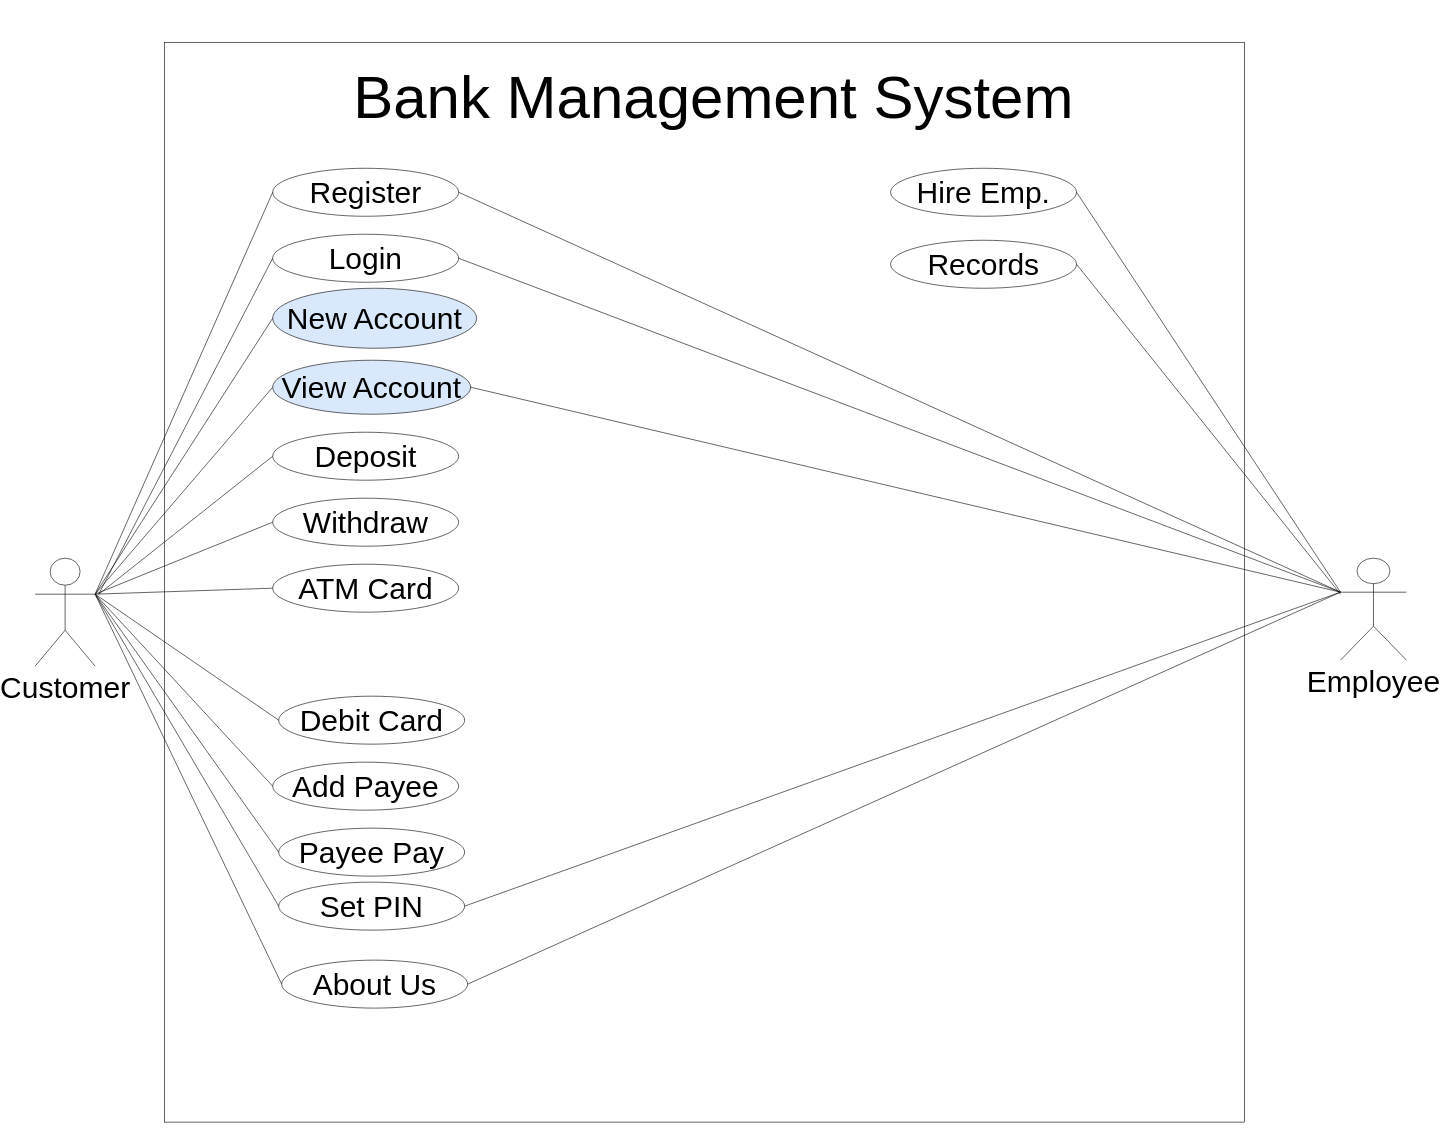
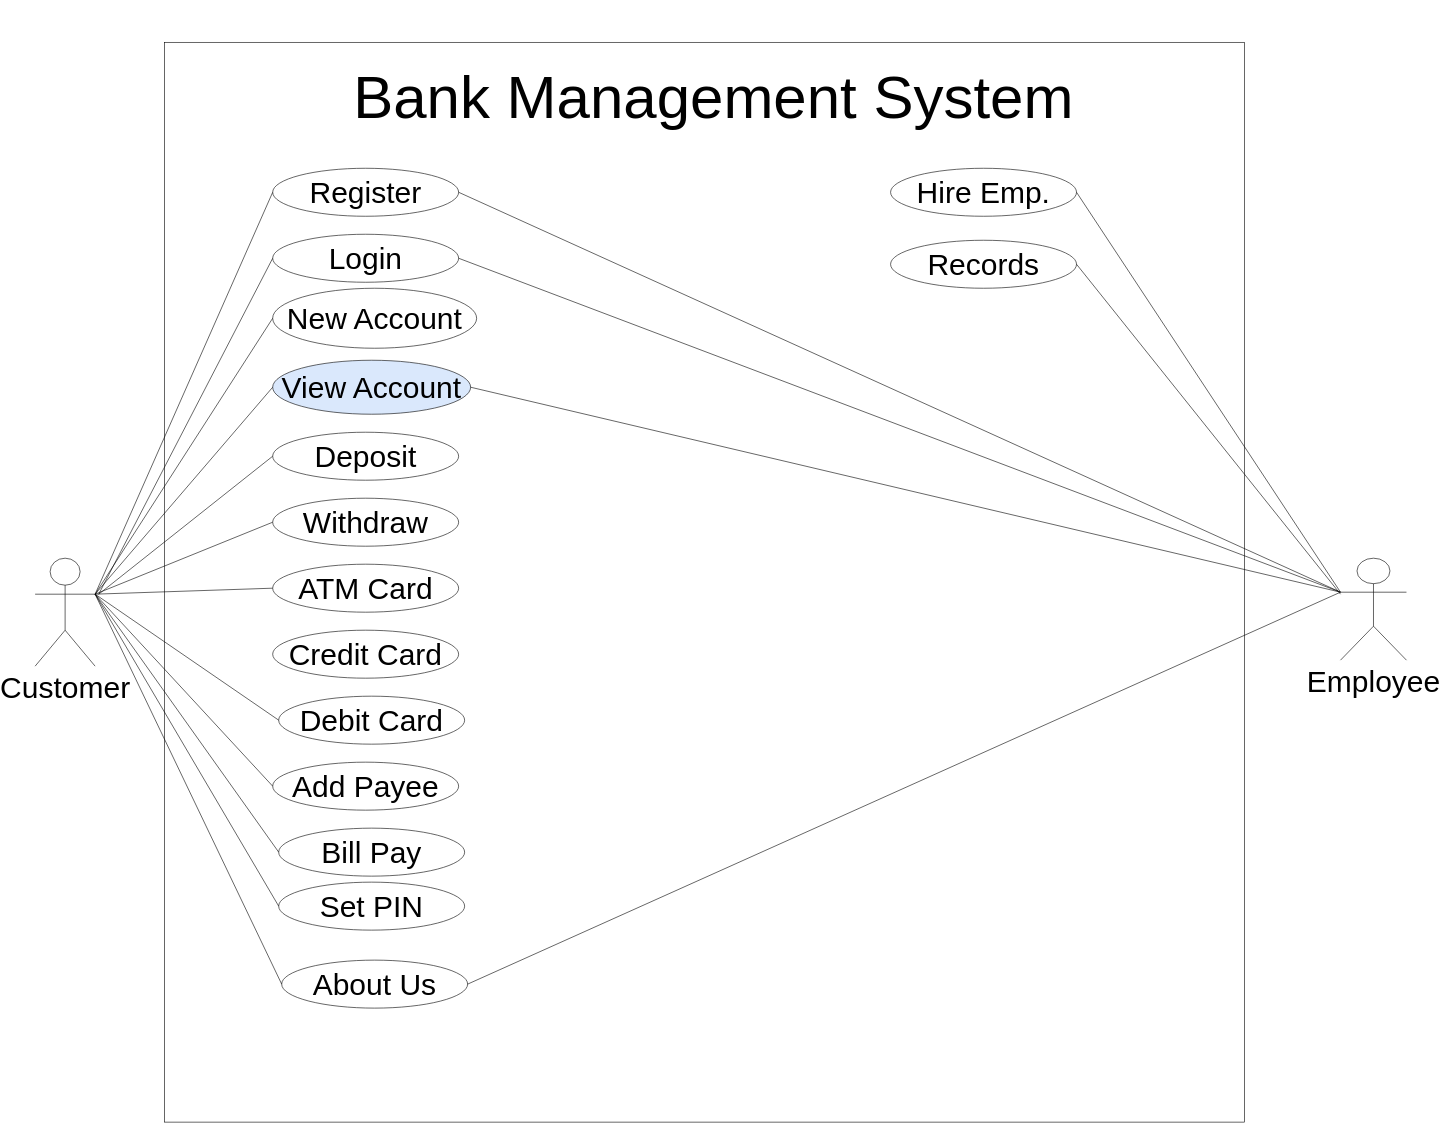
- <mxCell id="9" value="&lt;span style=&quot;font-size: 50px;&quot;&gt;New Account&lt;/span&gt;" style="ellipse;whiteSpace=wrap;html=1;fillColor=#dae8fc;" parent="1" vertex="1"><mxGeometry x="416" y="480" width="340" height="100" as="geometry" /></mxCell>
+ <mxCell id="9" value="&lt;span style=&quot;font-size: 50px;&quot;&gt;New Account&lt;/span&gt;" style="ellipse;whiteSpace=wrap;html=1;" parent="1" vertex="1"><mxGeometry x="416" y="480" width="340" height="100" as="geometry" /></mxCell>
+ <mxCell id="19" value="&lt;span style=&quot;font-size: 50px;&quot;&gt;Credit Card&lt;/span&gt;" style="ellipse;whiteSpace=wrap;html=1;" parent="1" vertex="1"><mxGeometry x="416" y="1050" width="310" height="80" as="geometry" /></mxCell>
- <mxCell id="36" value="" style="endArrow=none;html=1;rounded=0;exitX=1;exitY=0.5;exitDx=0;exitDy=0;entryX=0;entryY=0.333;entryDx=0;entryDy=0;entryPerimeter=0;" edge="1" parent="1" source="23" target="5"><mxGeometry width="50" height="50" relative="1" as="geometry"><mxPoint x="756" y="655" as="sourcePoint" /><mxPoint x="2206" y="997" as="targetPoint" /></mxGeometry></mxCell>
- <mxCell id="22" value="&lt;span style=&quot;font-size: 50px;&quot;&gt;Payee Pay&lt;/span&gt;" style="ellipse;whiteSpace=wrap;html=1;" parent="1" vertex="1"><mxGeometry x="426" y="1380" width="310" height="80" as="geometry" /></mxCell>
+ <mxCell id="22" value="&lt;span style=&quot;font-size: 50px;&quot;&gt;Bill Pay&lt;/span&gt;" style="ellipse;whiteSpace=wrap;html=1;" parent="1" vertex="1"><mxGeometry x="426" y="1380" width="310" height="80" as="geometry" /></mxCell>
